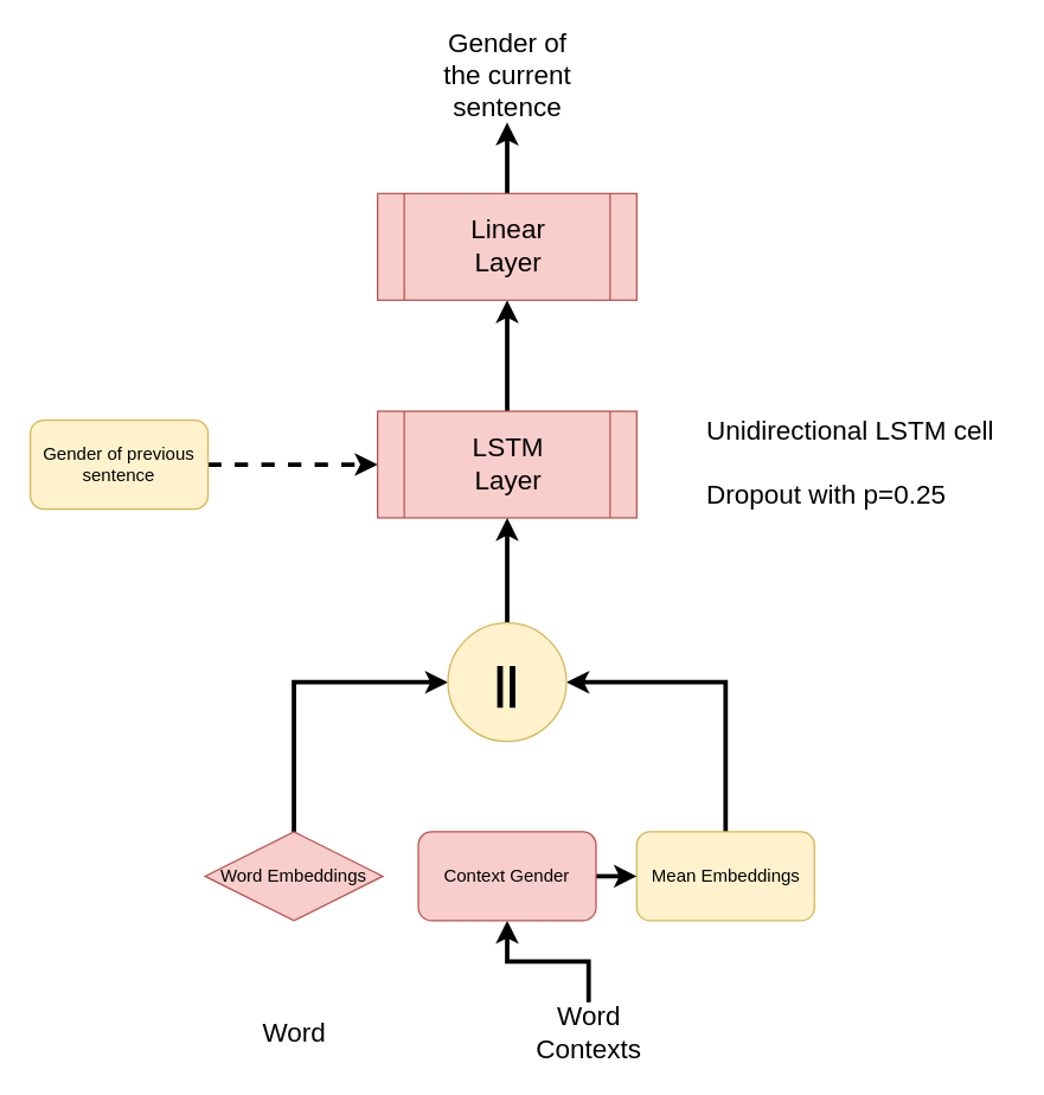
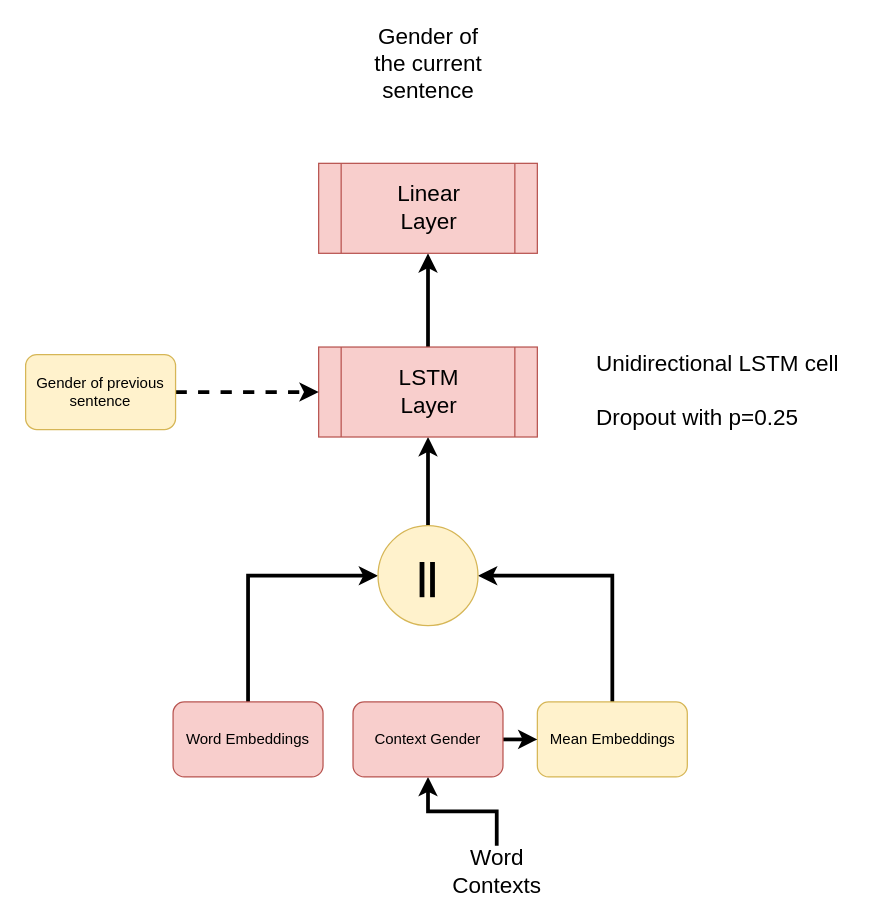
- <mxCell id="13" style="edgeStyle=orthogonalEdgeStyle;rounded=0;orthogonalLoop=1;jettySize=auto;html=1;exitX=0.5;exitY=0;exitDx=0;exitDy=0;entryX=0.5;entryY=1;entryDx=0;entryDy=0;strokeWidth=3;fontSize=18;" edge="1" parent="1" source="14" target="17"><mxGeometry relative="1" as="geometry" /></mxCell>
- <mxCell id="5" value="Word Embeddings" style="rhombus;whiteSpace=wrap;html=1;fillColor=#f8cecc;strokeColor=#b85450;" vertex="1" parent="1"><mxGeometry x="138" y="561" width="120" height="60" as="geometry" /></mxCell>
+ <mxCell id="5" value="Word Embeddings" style="rounded=1;whiteSpace=wrap;html=1;fillColor=#f8cecc;strokeColor=#b85450;" vertex="1" parent="1"><mxGeometry x="138" y="561" width="120" height="60" as="geometry" /></mxCell>
- <mxCell id="6" value="Word" style="text;html=1;strokeColor=none;fillColor=none;align=center;verticalAlign=middle;whiteSpace=wrap;rounded=0;fontSize=18;" vertex="1" parent="1"><mxGeometry x="156.5" y="676" width="83" height="41" as="geometry" /></mxCell>
